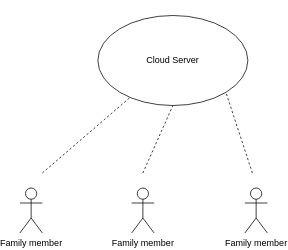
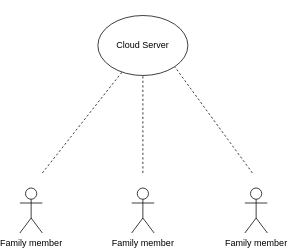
- <mxCell id="2" value="Cloud Server" style="ellipse;whiteSpace=wrap;html=1;" vertex="1" parent="1"><mxGeometry x="124" y="20" width="200" height="120" as="geometry" /></mxCell>
+ <mxCell id="2" value="Cloud Server" style="ellipse;whiteSpace=wrap;html=1;" vertex="1" parent="1"><mxGeometry x="124" y="20" width="120" height="80" as="geometry" /></mxCell>
